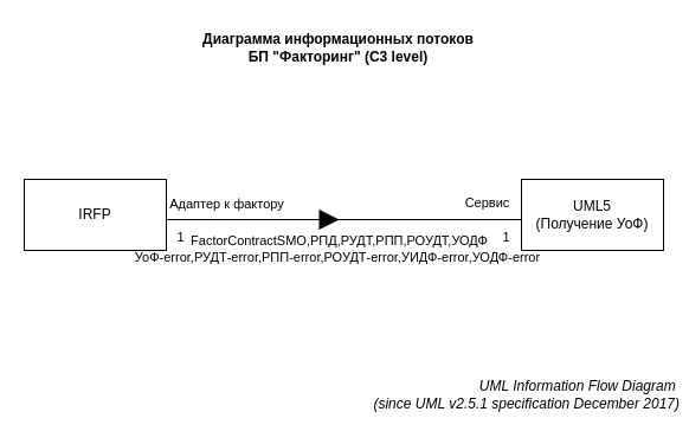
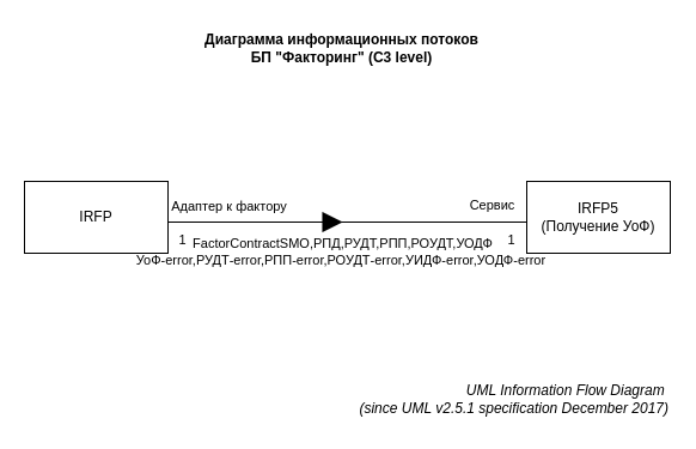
- <mxCell id="3" value="UML5&lt;br&gt;(Получение УоФ)" style="rounded=0;whiteSpace=wrap;html=1;" vertex="1" parent="1"><mxGeometry x="440" y="151" width="120" height="60" as="geometry" /></mxCell>
+ <mxCell id="3" value="IRFP5&lt;br&gt;(Получение УоФ)" style="rounded=0;whiteSpace=wrap;html=1;" vertex="1" parent="1"><mxGeometry x="440" y="151" width="120" height="60" as="geometry" /></mxCell>
- <mxCell id="11" value="&lt;i&gt;UML Information Flow Diagram&amp;nbsp;&lt;br&gt;(since UML v2.5.1 specification December 2017)&lt;/i&gt;" style="text;html=1;align=right;verticalAlign=middle;resizable=0;points=[];autosize=1;strokeColor=none;fillColor=none;" vertex="1" parent="1"><mxGeometry x="295" y="313" width="280" height="40" as="geometry" /></mxCell>
+ <mxCell id="11" value="&lt;i&gt;UML Information Flow Diagram&amp;nbsp;&lt;br&gt;(since UML v2.5.1 specification December 2017)&lt;/i&gt;" style="text;html=1;align=right;verticalAlign=middle;resizable=0;points=[];autosize=1;strokeColor=none;fillColor=none;" vertex="1" parent="1"><mxGeometry x="280" y="313" width="280" height="40" as="geometry" /></mxCell>
